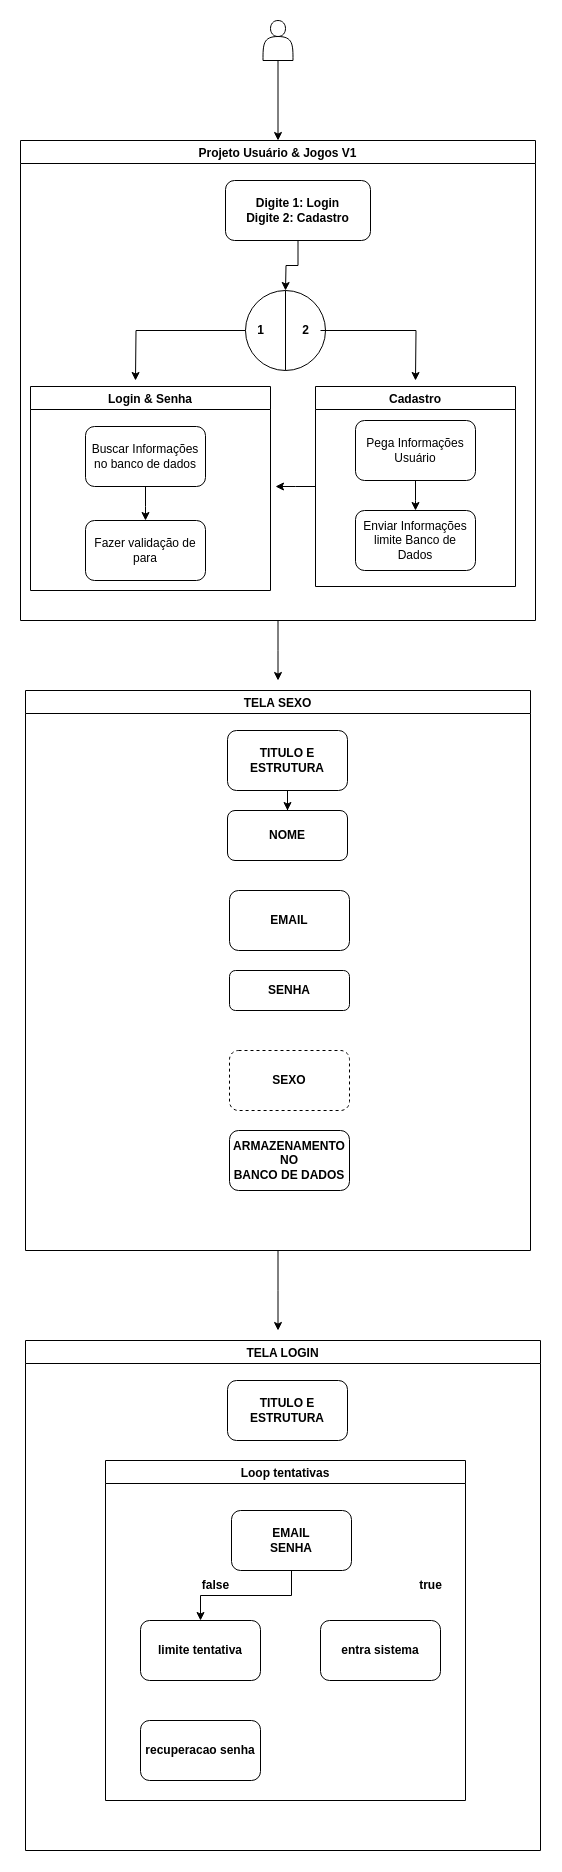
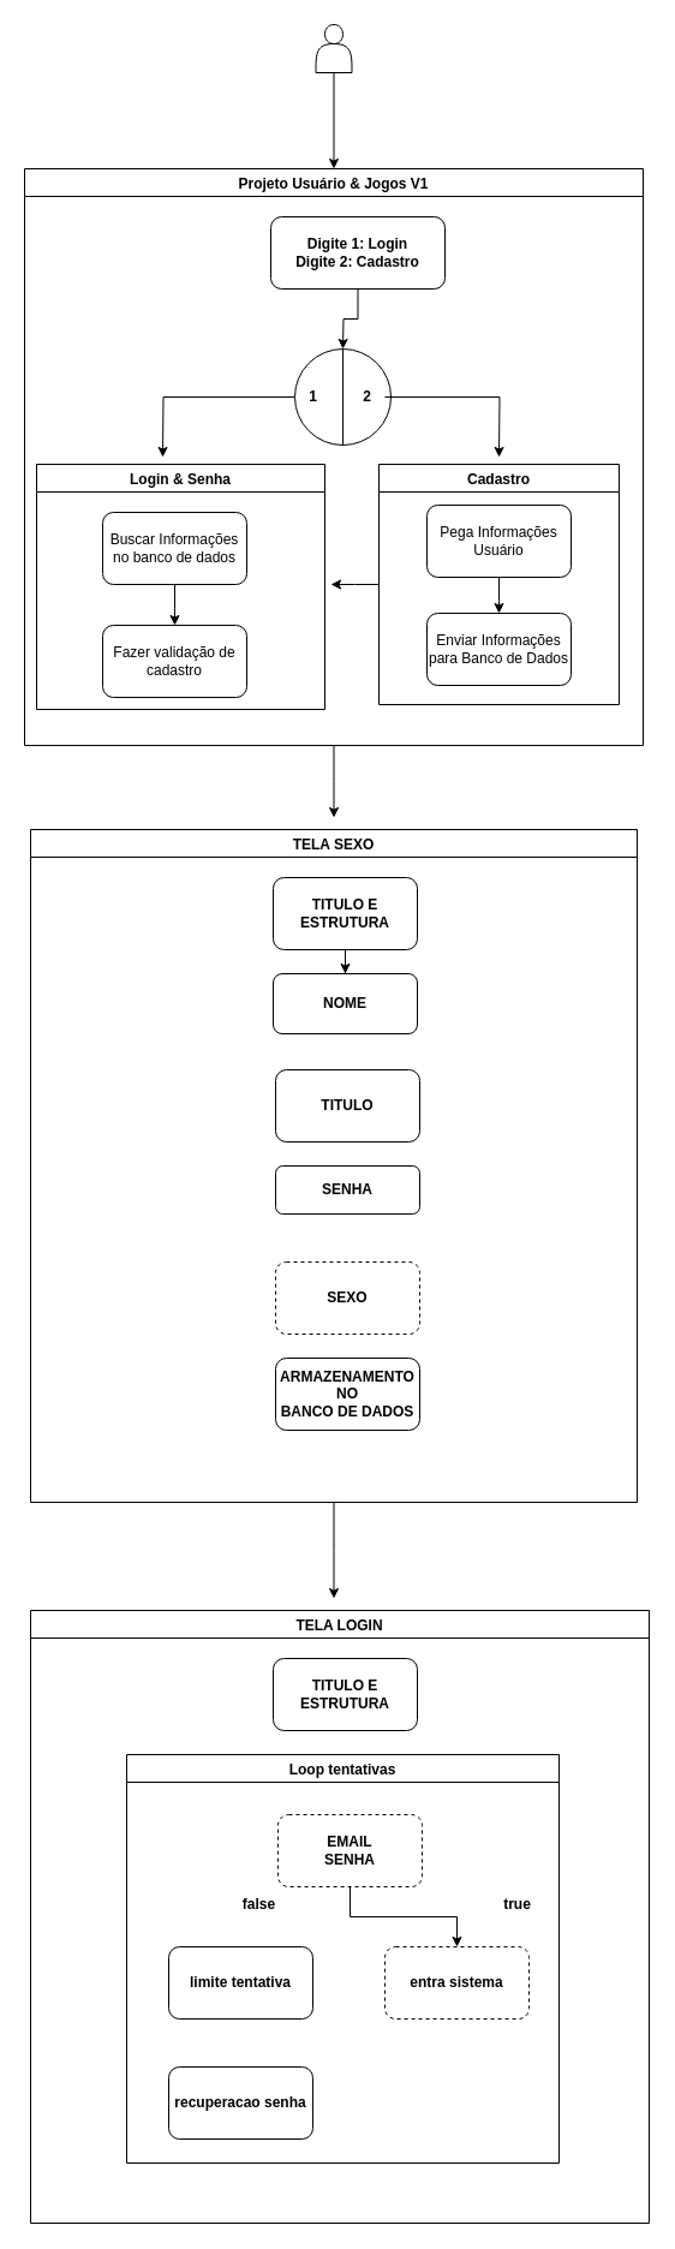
- <mxCell id="9" value="Enviar Informações limite Banco de Dados" style="rounded=1;whiteSpace=wrap;html=1;" parent="7" vertex="1"><mxGeometry x="40" y="124" width="120" height="60" as="geometry" /></mxCell>
+ <mxCell id="9" value="Enviar Informações para Banco de Dados" style="rounded=1;whiteSpace=wrap;html=1;" parent="7" vertex="1"><mxGeometry x="40" y="124" width="120" height="60" as="geometry" /></mxCell>
- <mxCell id="12" value="Fazer validação de para" style="rounded=1;whiteSpace=wrap;html=1;" parent="10" vertex="1"><mxGeometry x="55" y="134" width="120" height="60" as="geometry" /></mxCell>
+ <mxCell id="12" value="Fazer validação de cadastro" style="rounded=1;whiteSpace=wrap;html=1;" parent="10" vertex="1"><mxGeometry x="55" y="134" width="120" height="60" as="geometry" /></mxCell>
- <mxCell id="37" value="EMAIL" style="rounded=1;whiteSpace=wrap;html=1;fontStyle=1" parent="33" vertex="1"><mxGeometry x="204" y="200" width="120" height="60" as="geometry" /></mxCell>
+ <mxCell id="37" value="TITULO" style="rounded=1;whiteSpace=wrap;html=1;fontStyle=1" parent="33" vertex="1"><mxGeometry x="204" y="200" width="120" height="60" as="geometry" /></mxCell>
- <mxCell id="25" value="EMAIL&lt;br&gt;SENHA" style="rounded=1;whiteSpace=wrap;html=1;fontStyle=1" parent="24" vertex="1"><mxGeometry x="126" y="50" width="120" height="60" as="geometry" /></mxCell>
+ <mxCell id="25" value="EMAIL&lt;br&gt;SENHA" style="rounded=1;whiteSpace=wrap;html=1;fontStyle=1;dashed=1;" parent="24" vertex="1"><mxGeometry x="126" y="50" width="120" height="60" as="geometry" /></mxCell>
- <mxCell id="27" style="edgeStyle=orthogonalEdgeStyle;rounded=0;orthogonalLoop=1;jettySize=auto;html=1;" parent="24" source="25" target="26" edge="1"><mxGeometry relative="1" as="geometry"><mxPoint x="175" y="160" as="targetPoint" /></mxGeometry></mxCell>
+ <mxCell id="27" style="edgeStyle=orthogonalEdgeStyle;rounded=0;orthogonalLoop=1;jettySize=auto;html=1;" parent="24" source="25" target="28" edge="1"><mxGeometry relative="1" as="geometry"><mxPoint x="175" y="160" as="targetPoint" /></mxGeometry></mxCell>
- <mxCell id="28" value="entra sistema" style="whiteSpace=wrap;html=1;rounded=1;fontStyle=1;" parent="24" vertex="1"><mxGeometry x="215" y="160" width="120" height="60" as="geometry" /></mxCell>
+ <mxCell id="28" value="entra sistema" style="whiteSpace=wrap;html=1;rounded=1;fontStyle=1;dashed=1;" parent="24" vertex="1"><mxGeometry x="215" y="160" width="120" height="60" as="geometry" /></mxCell>
